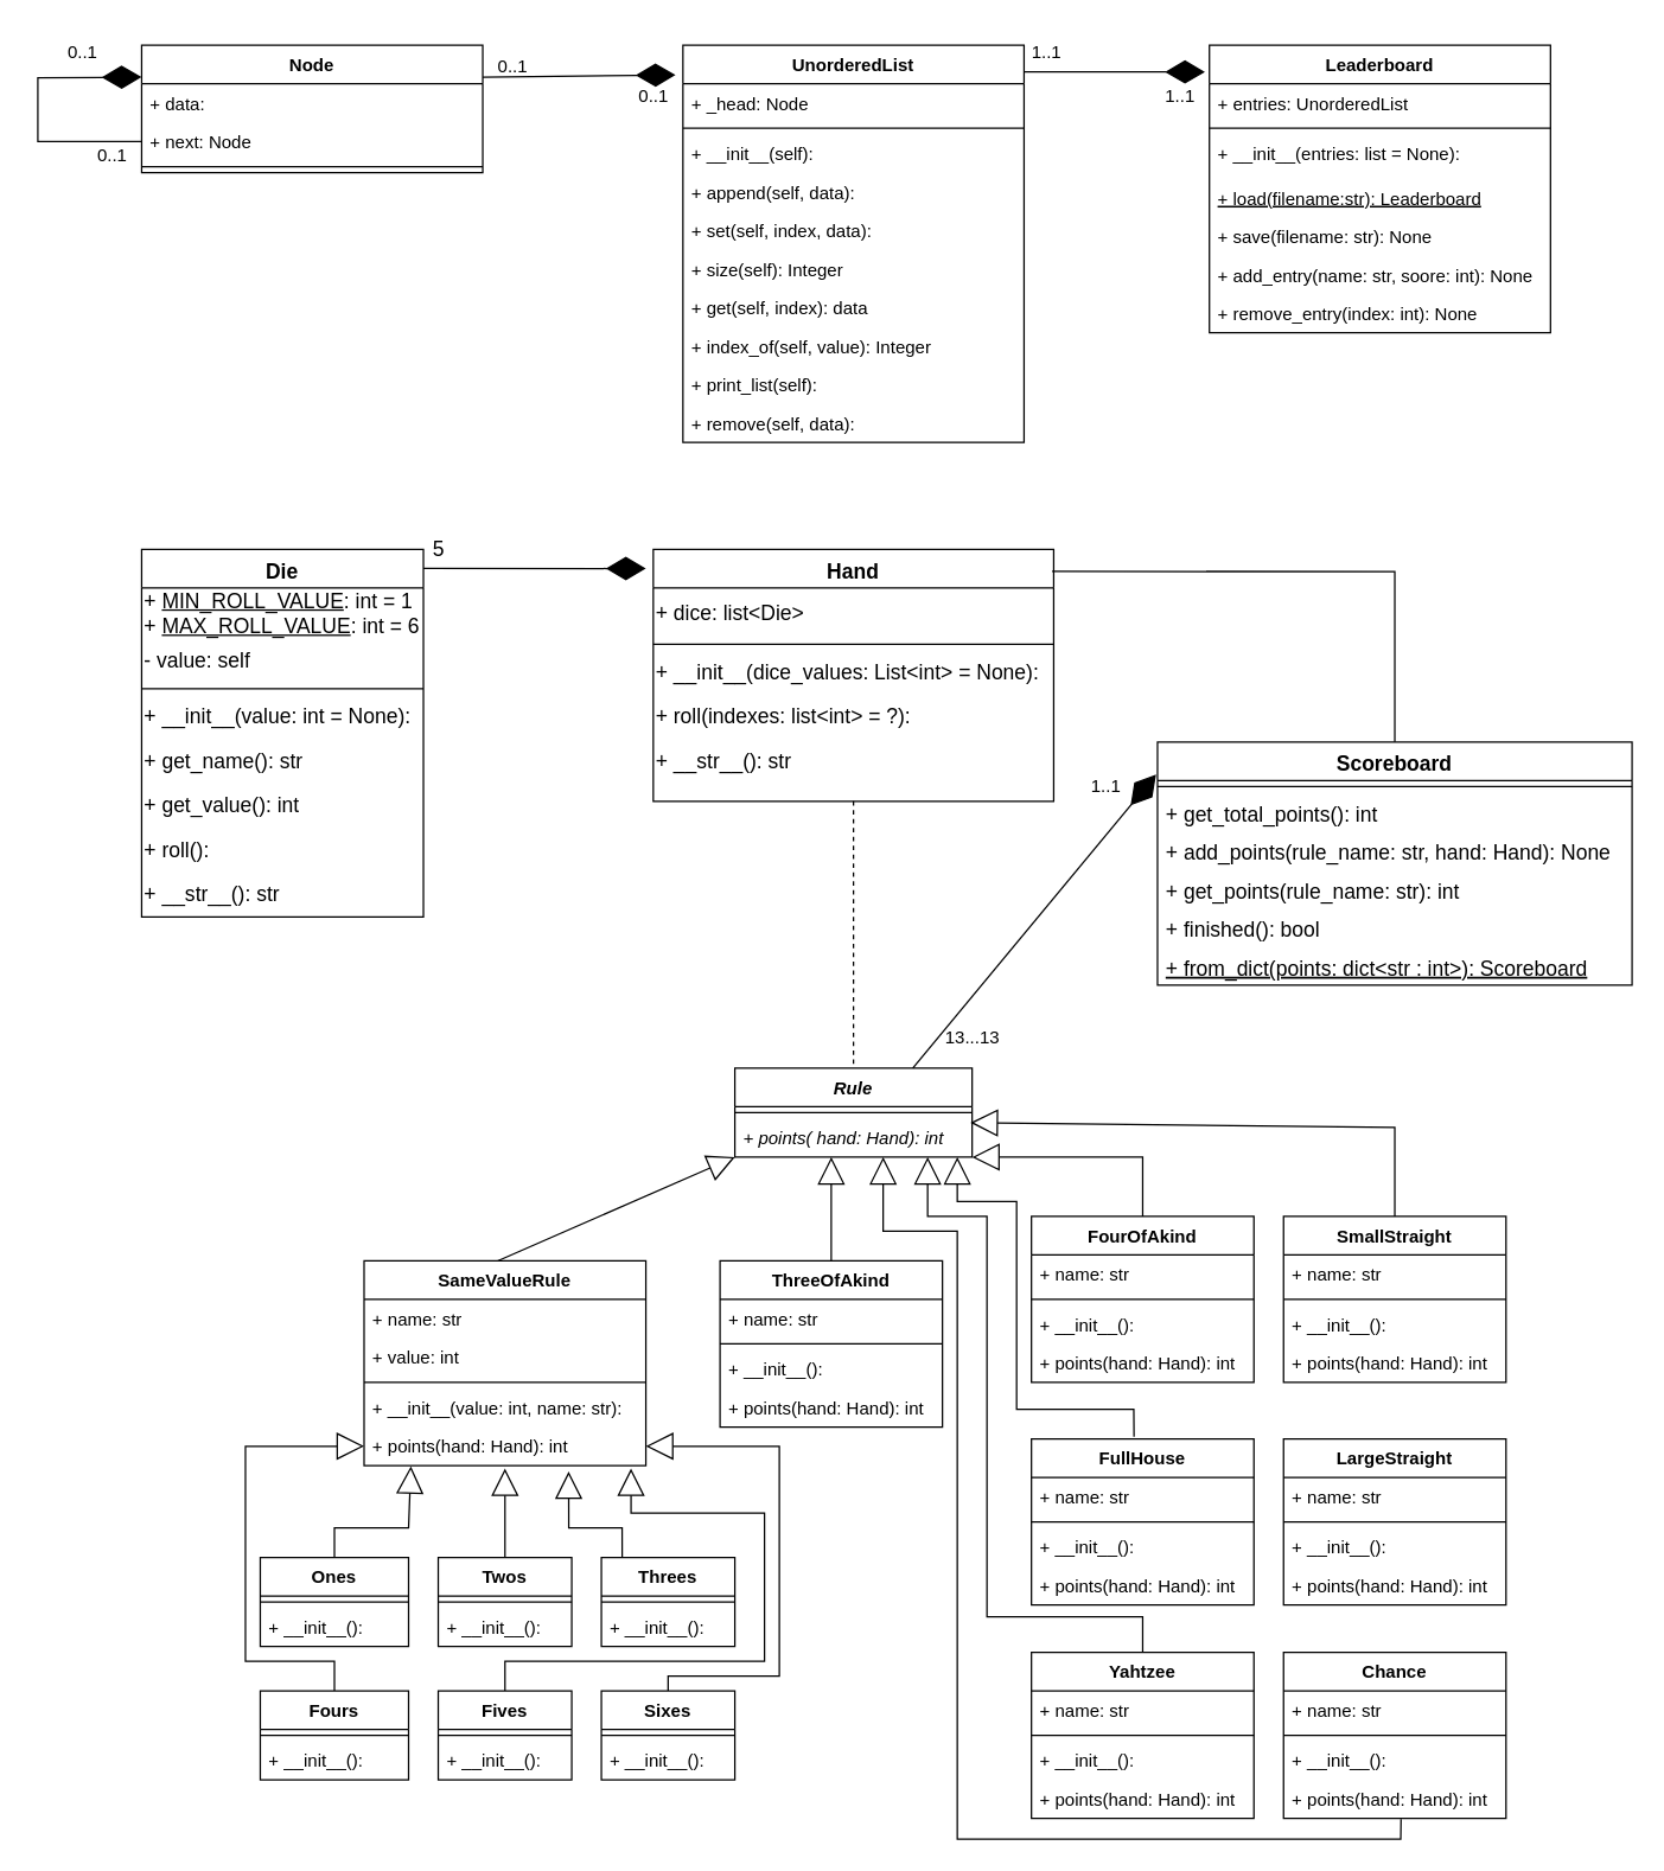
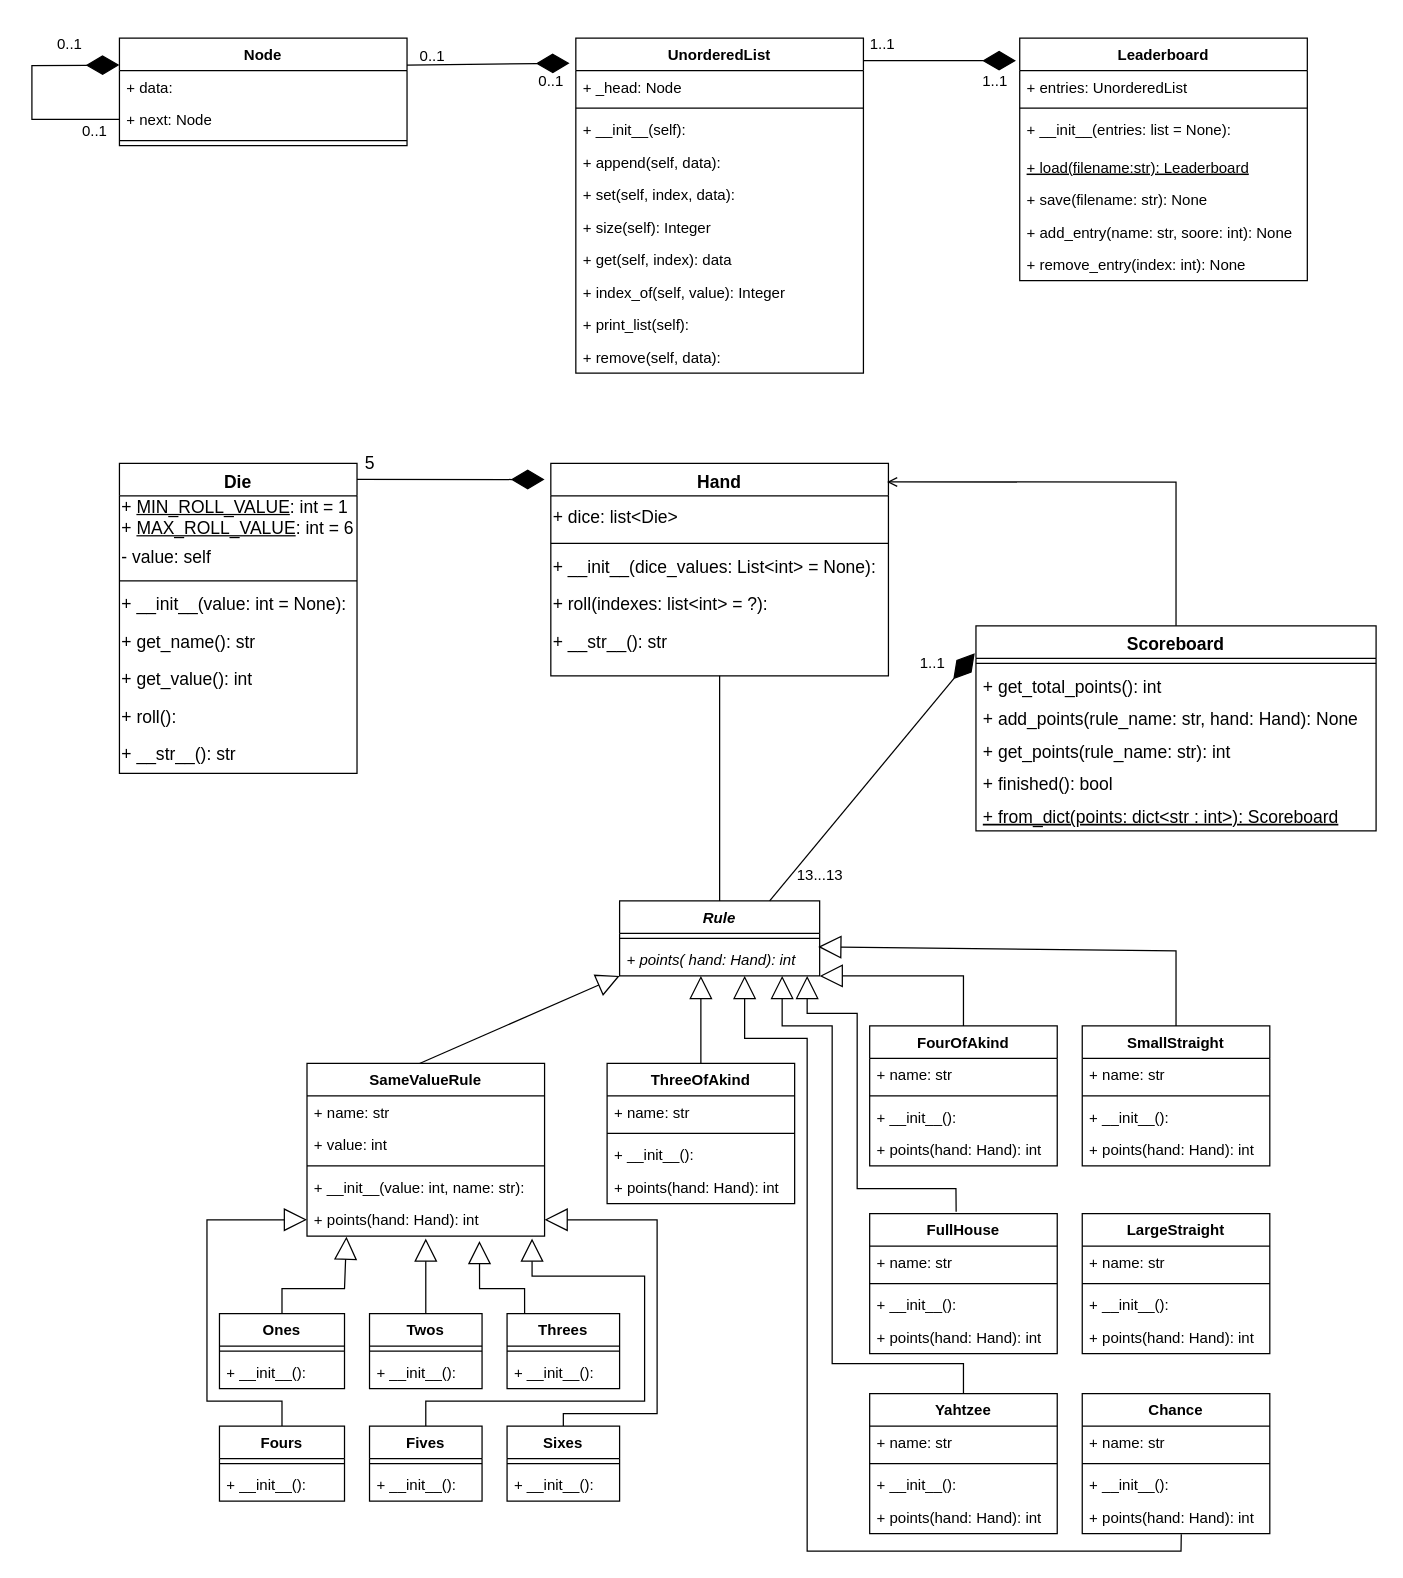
- <mxCell id="101" value="" style="endArrow=none;html=1;edgeStyle=orthogonalEdgeStyle;rounded=0;exitX=0.5;exitY=0;exitDx=0;exitDy=0;entryX=0.996;entryY=0.088;entryDx=0;entryDy=0;entryPerimeter=0;" parent="1" source="17" target="11" edge="1"><mxGeometry relative="1" as="geometry"><mxPoint x="771.9" y="410" as="sourcePoint" /><mxPoint x="706.9" y="220" as="targetPoint" /></mxGeometry></mxCell>
+ <mxCell id="101" value="" style="endArrow=open;html=1;edgeStyle=orthogonalEdgeStyle;rounded=0;exitX=0.5;exitY=0;exitDx=0;exitDy=0;entryX=0.996;entryY=0.088;entryDx=0;entryDy=0;entryPerimeter=0;" parent="1" source="17" target="11" edge="1"><mxGeometry relative="1" as="geometry"><mxPoint x="771.9" y="410" as="sourcePoint" /><mxPoint x="706.9" y="220" as="targetPoint" /></mxGeometry></mxCell>
- <mxCell id="102" value="" style="endArrow=none;html=1;edgeStyle=orthogonalEdgeStyle;rounded=0;exitX=0.5;exitY=1;exitDx=0;exitDy=0;entryX=0.5;entryY=0;entryDx=0;entryDy=0;dashed=1;" parent="1" source="11" target="26" edge="1"><mxGeometry relative="1" as="geometry"><mxPoint x="480" y="610" as="sourcePoint" /><mxPoint x="640" y="610" as="targetPoint" /></mxGeometry></mxCell>
+ <mxCell id="102" value="" style="endArrow=none;html=1;edgeStyle=orthogonalEdgeStyle;rounded=0;exitX=0.5;exitY=1;exitDx=0;exitDy=0;entryX=0.5;entryY=0;entryDx=0;entryDy=0;" parent="1" source="11" target="26" edge="1"><mxGeometry relative="1" as="geometry"><mxPoint x="480" y="610" as="sourcePoint" /><mxPoint x="640" y="610" as="targetPoint" /></mxGeometry></mxCell>
